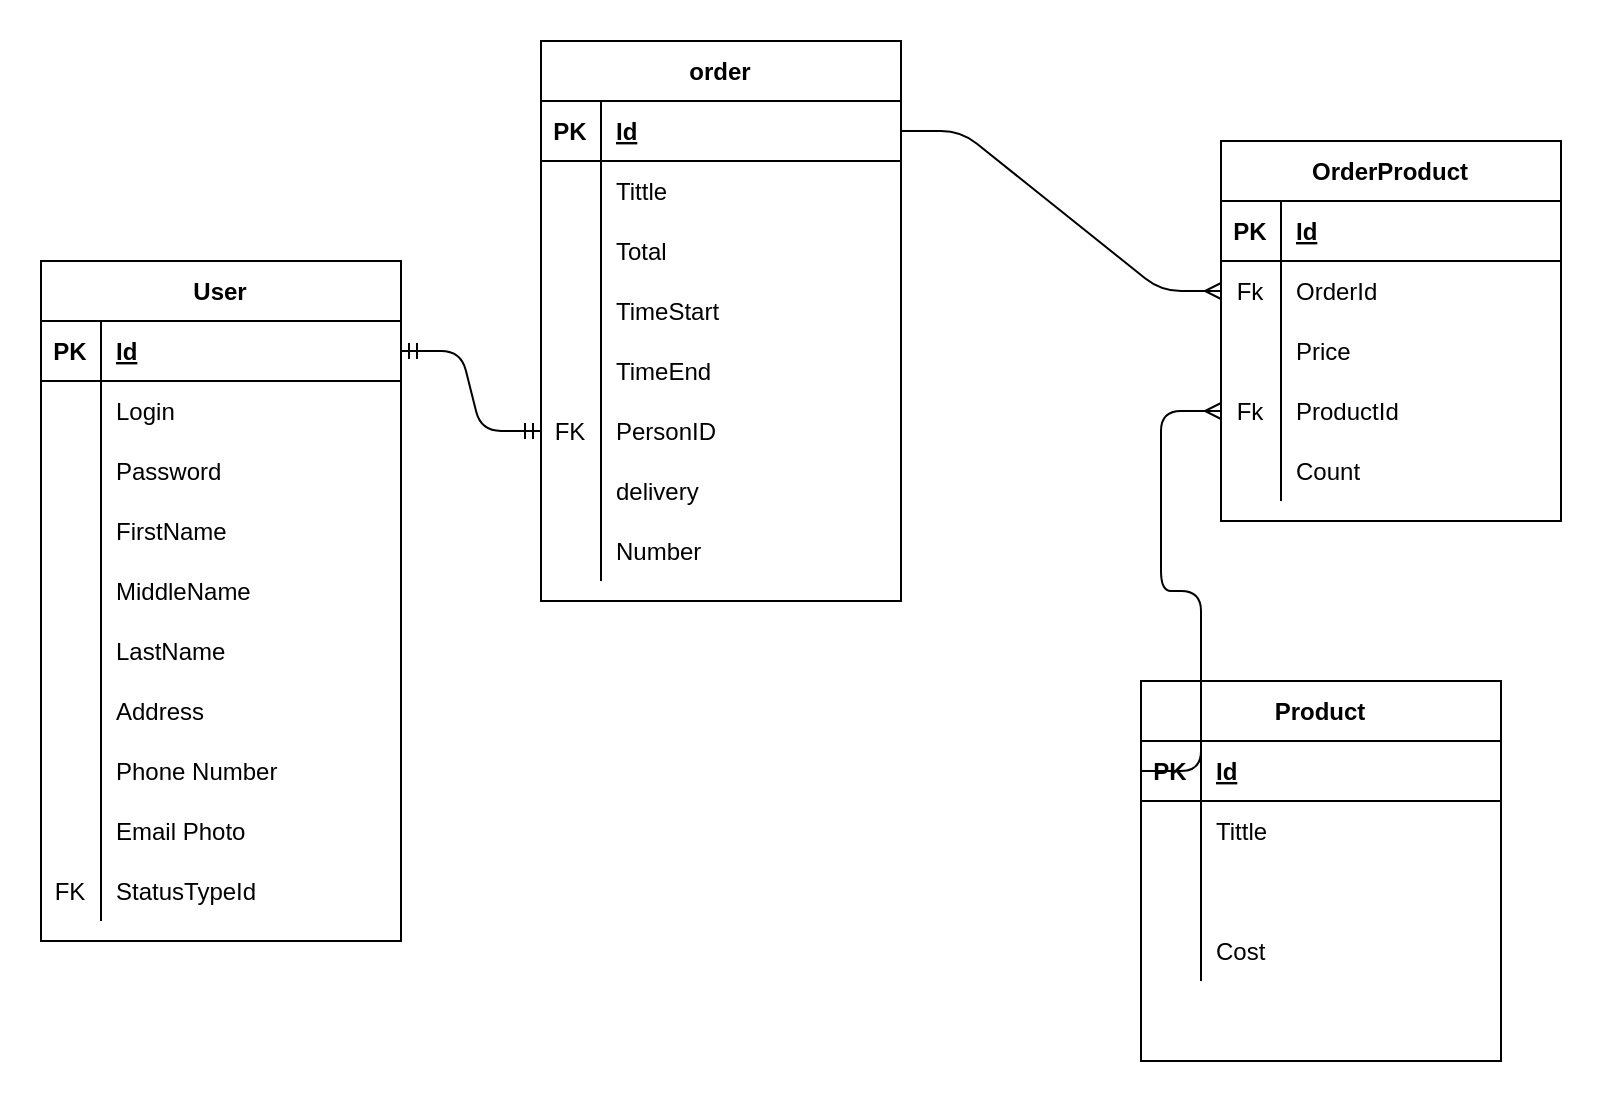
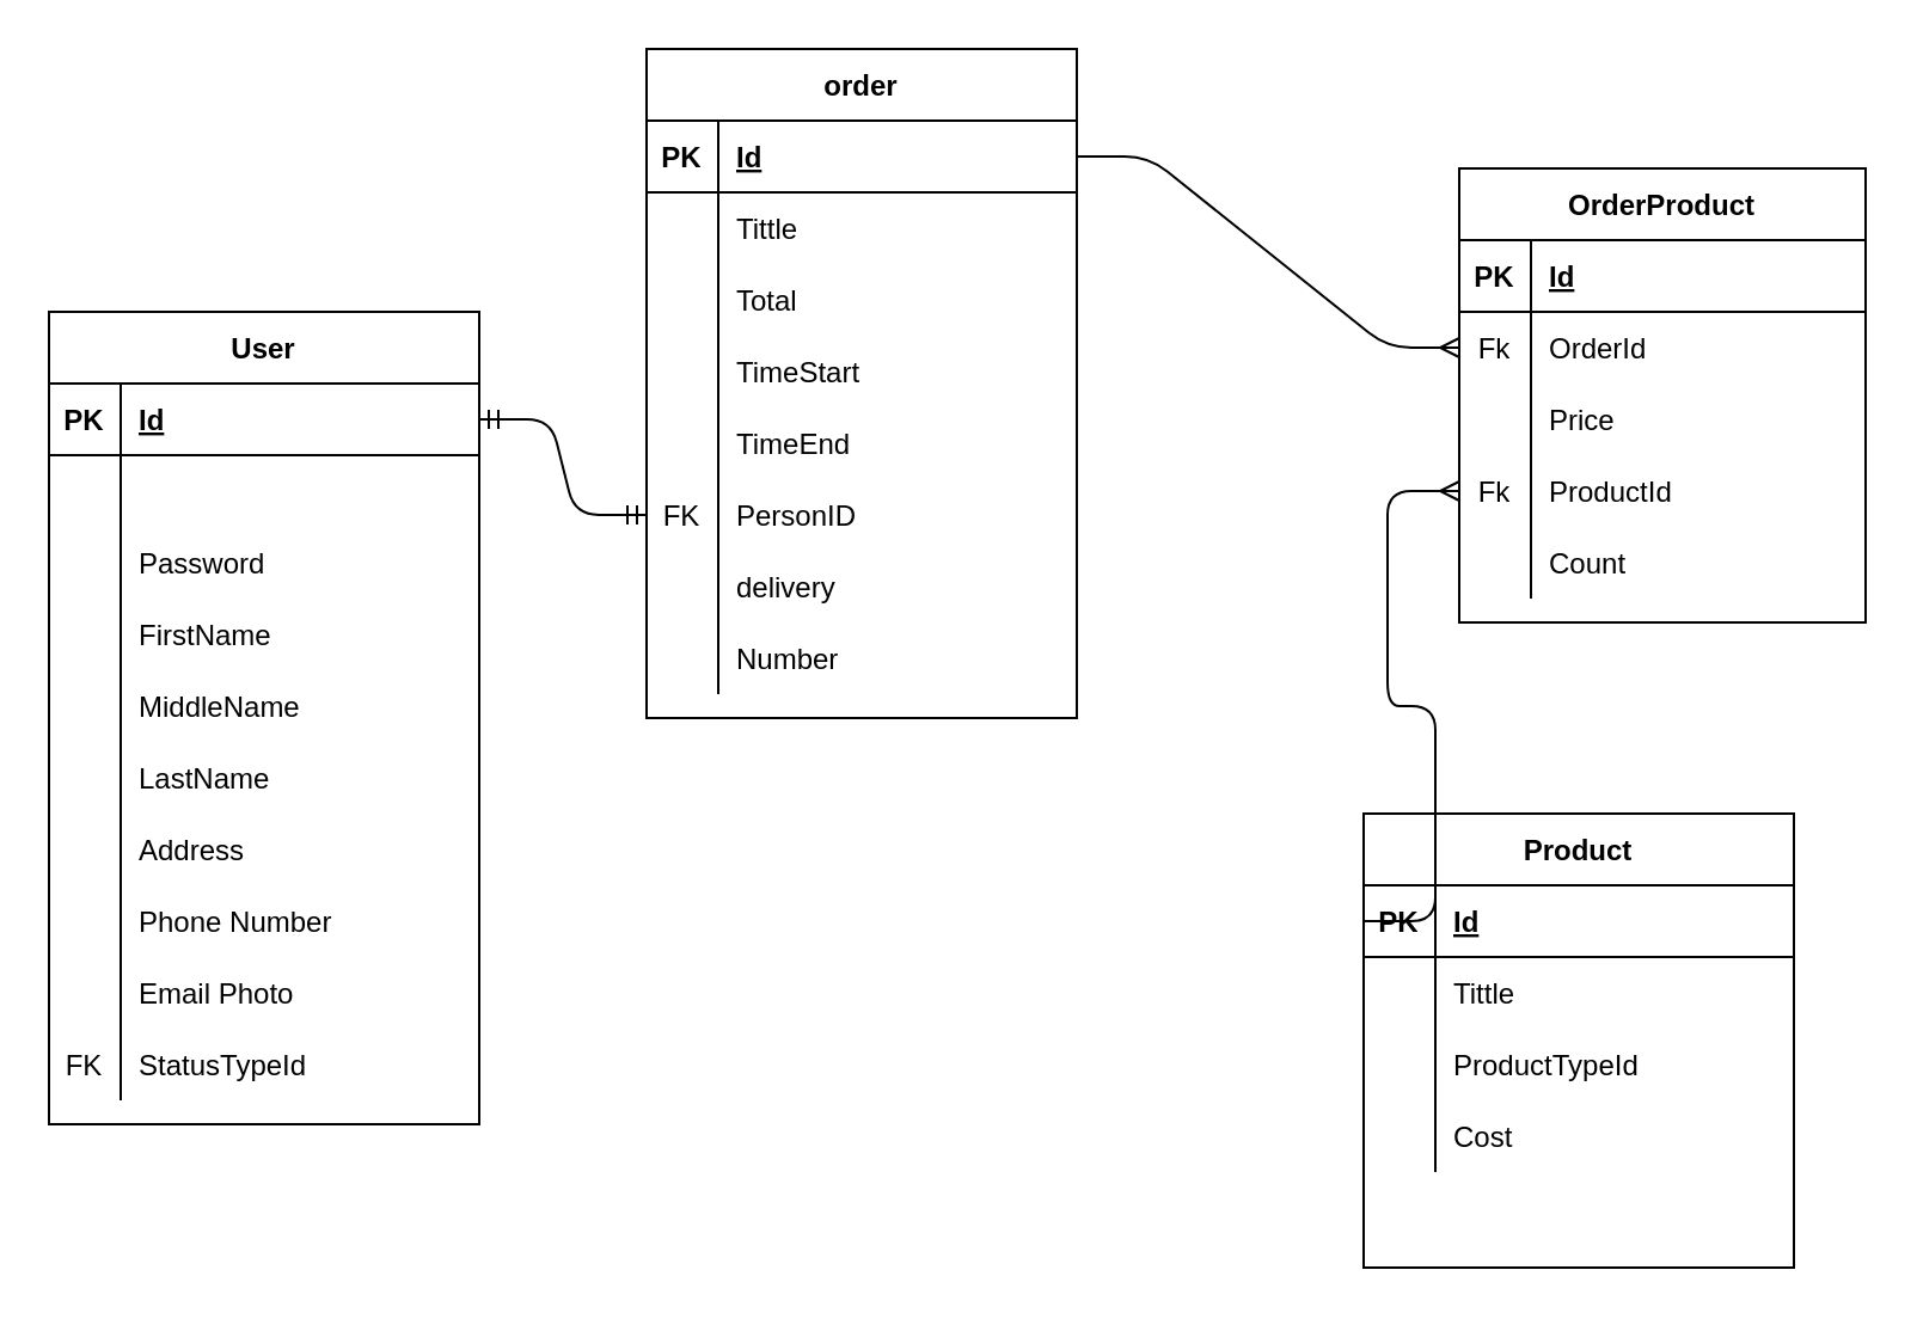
- <mxCell id="33" value="Login" style="shape=partialRectangle;connectable=0;fillColor=none;top=0;left=0;bottom=0;right=0;align=left;spacingLeft=6;overflow=hidden;" parent="31" vertex="1"><mxGeometry x="30" width="150" height="30" as="geometry" /></mxCell>
+ <mxCell id="85" value="ProductTypeId" style="shape=partialRectangle;connectable=0;fillColor=none;top=0;left=0;bottom=0;right=0;align=left;spacingLeft=6;overflow=hidden;" vertex="1" parent="83"><mxGeometry x="30" width="150" height="30" as="geometry" /></mxCell>
